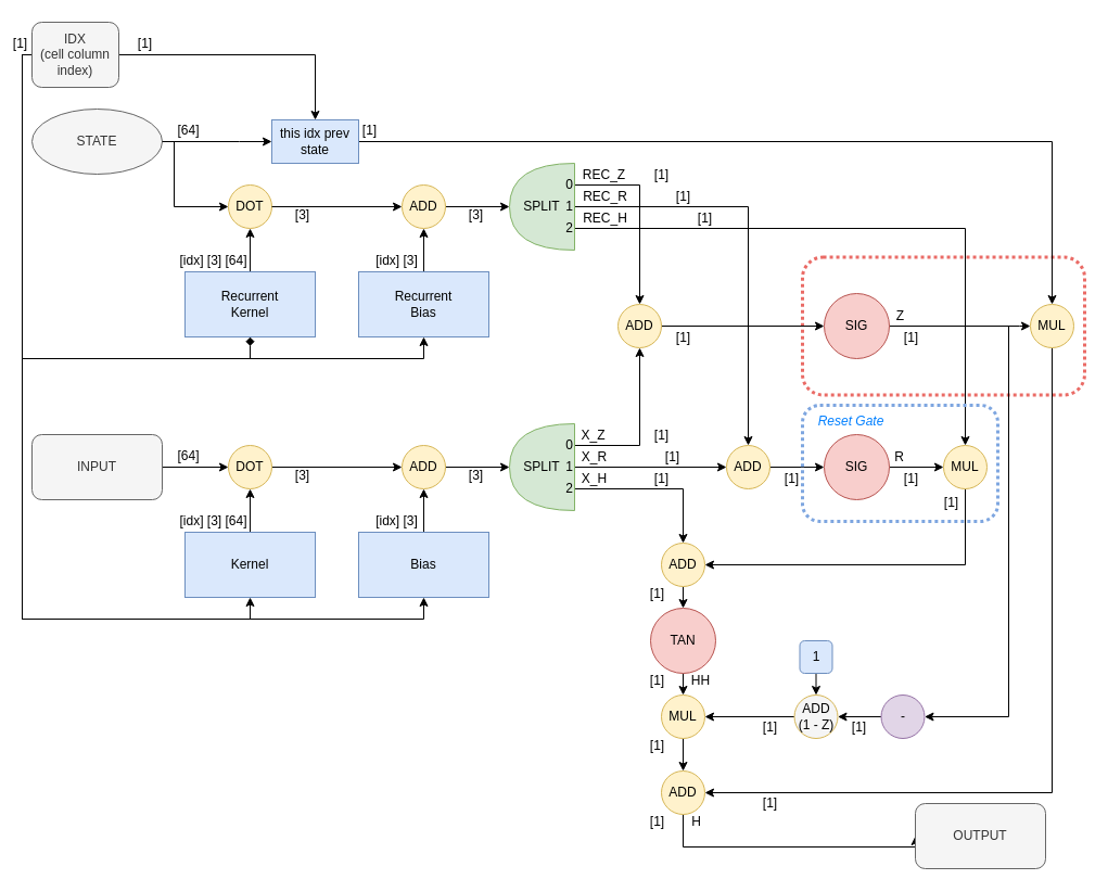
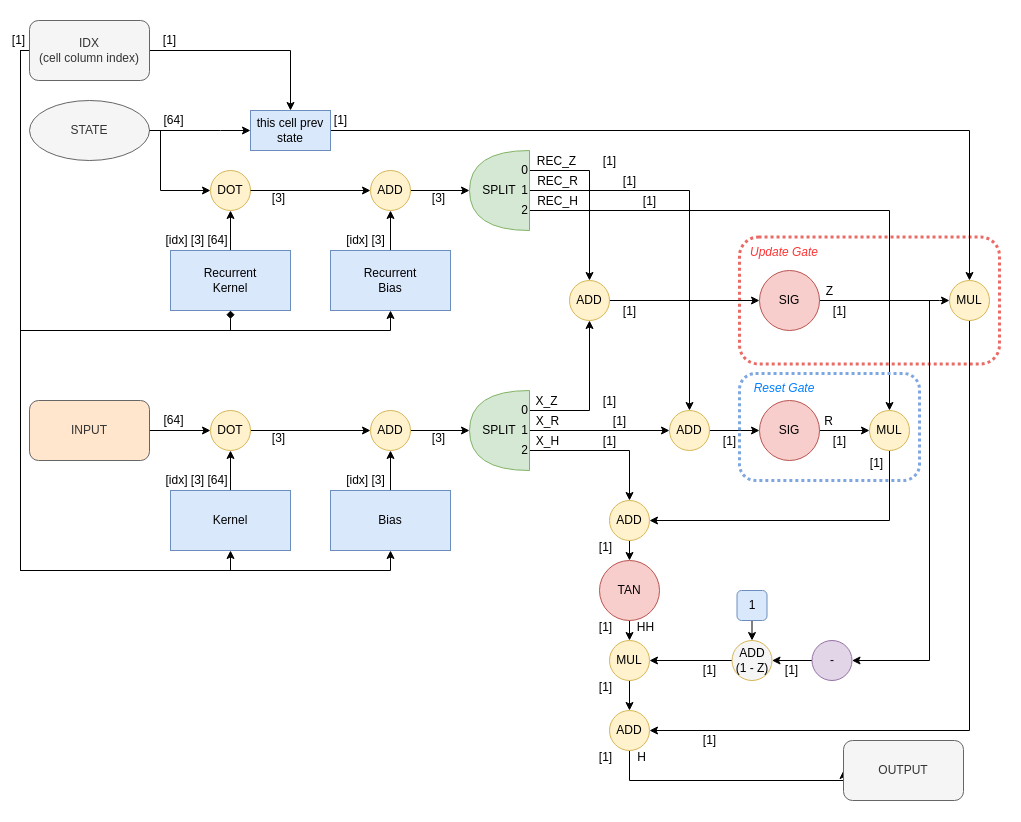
- <mxCell id="112" value="&lt;div&gt;IDX&lt;/div&gt;&lt;div&gt;(cell column index)&lt;br&gt;&lt;/div&gt;" style="rounded=1;whiteSpace=wrap;html=1;fillColor=#f5f5f5;strokeColor=#666666;fontColor=#333333;" parent="1" vertex="1"><mxGeometry x="29" y="20" width="80" height="60" as="geometry" /></mxCell>
+ <mxCell id="112" value="&lt;div&gt;IDX&lt;/div&gt;&lt;div&gt;(cell column index)&lt;br&gt;&lt;/div&gt;" style="rounded=1;whiteSpace=wrap;html=1;fillColor=#f5f5f5;strokeColor=#666666;fontColor=#333333;" parent="1" vertex="1"><mxGeometry x="29" y="20" width="120" height="60" as="geometry" /></mxCell>
- <mxCell id="114" value="this idx prev state" style="rounded=0;whiteSpace=wrap;html=1;fillColor=#dae8fc;strokeColor=#6c8ebf;" parent="1" vertex="1"><mxGeometry x="250" y="110" width="80" height="40" as="geometry" /></mxCell>
+ <mxCell id="114" value="this cell prev state" style="rounded=0;whiteSpace=wrap;html=1;fillColor=#dae8fc;strokeColor=#6c8ebf;" parent="1" vertex="1"><mxGeometry x="250" y="110" width="80" height="40" as="geometry" /></mxCell>
+ <mxCell id="116" value="&lt;i&gt;Update Gate&lt;br&gt;&lt;/i&gt;" style="text;html=1;strokeColor=none;fillColor=none;align=center;verticalAlign=middle;whiteSpace=wrap;rounded=0;fontColor=#FF3333;" parent="1" vertex="1"><mxGeometry x="739" y="236.5" width="90" height="30" as="geometry" /></mxCell>
- <mxCell id="47" value="INPUT" style="rounded=1;whiteSpace=wrap;html=1;fillColor=#f5f5f5;strokeColor=#666666;fontColor=#333333;" parent="1" vertex="1"><mxGeometry x="29" y="400" width="120" height="60" as="geometry" /></mxCell>
+ <mxCell id="47" value="INPUT" style="rounded=1;whiteSpace=wrap;html=1;fillColor=#ffe6cc;strokeColor=#666666;fontColor=#333333;" parent="1" vertex="1"><mxGeometry x="29" y="400" width="120" height="60" as="geometry" /></mxCell>
